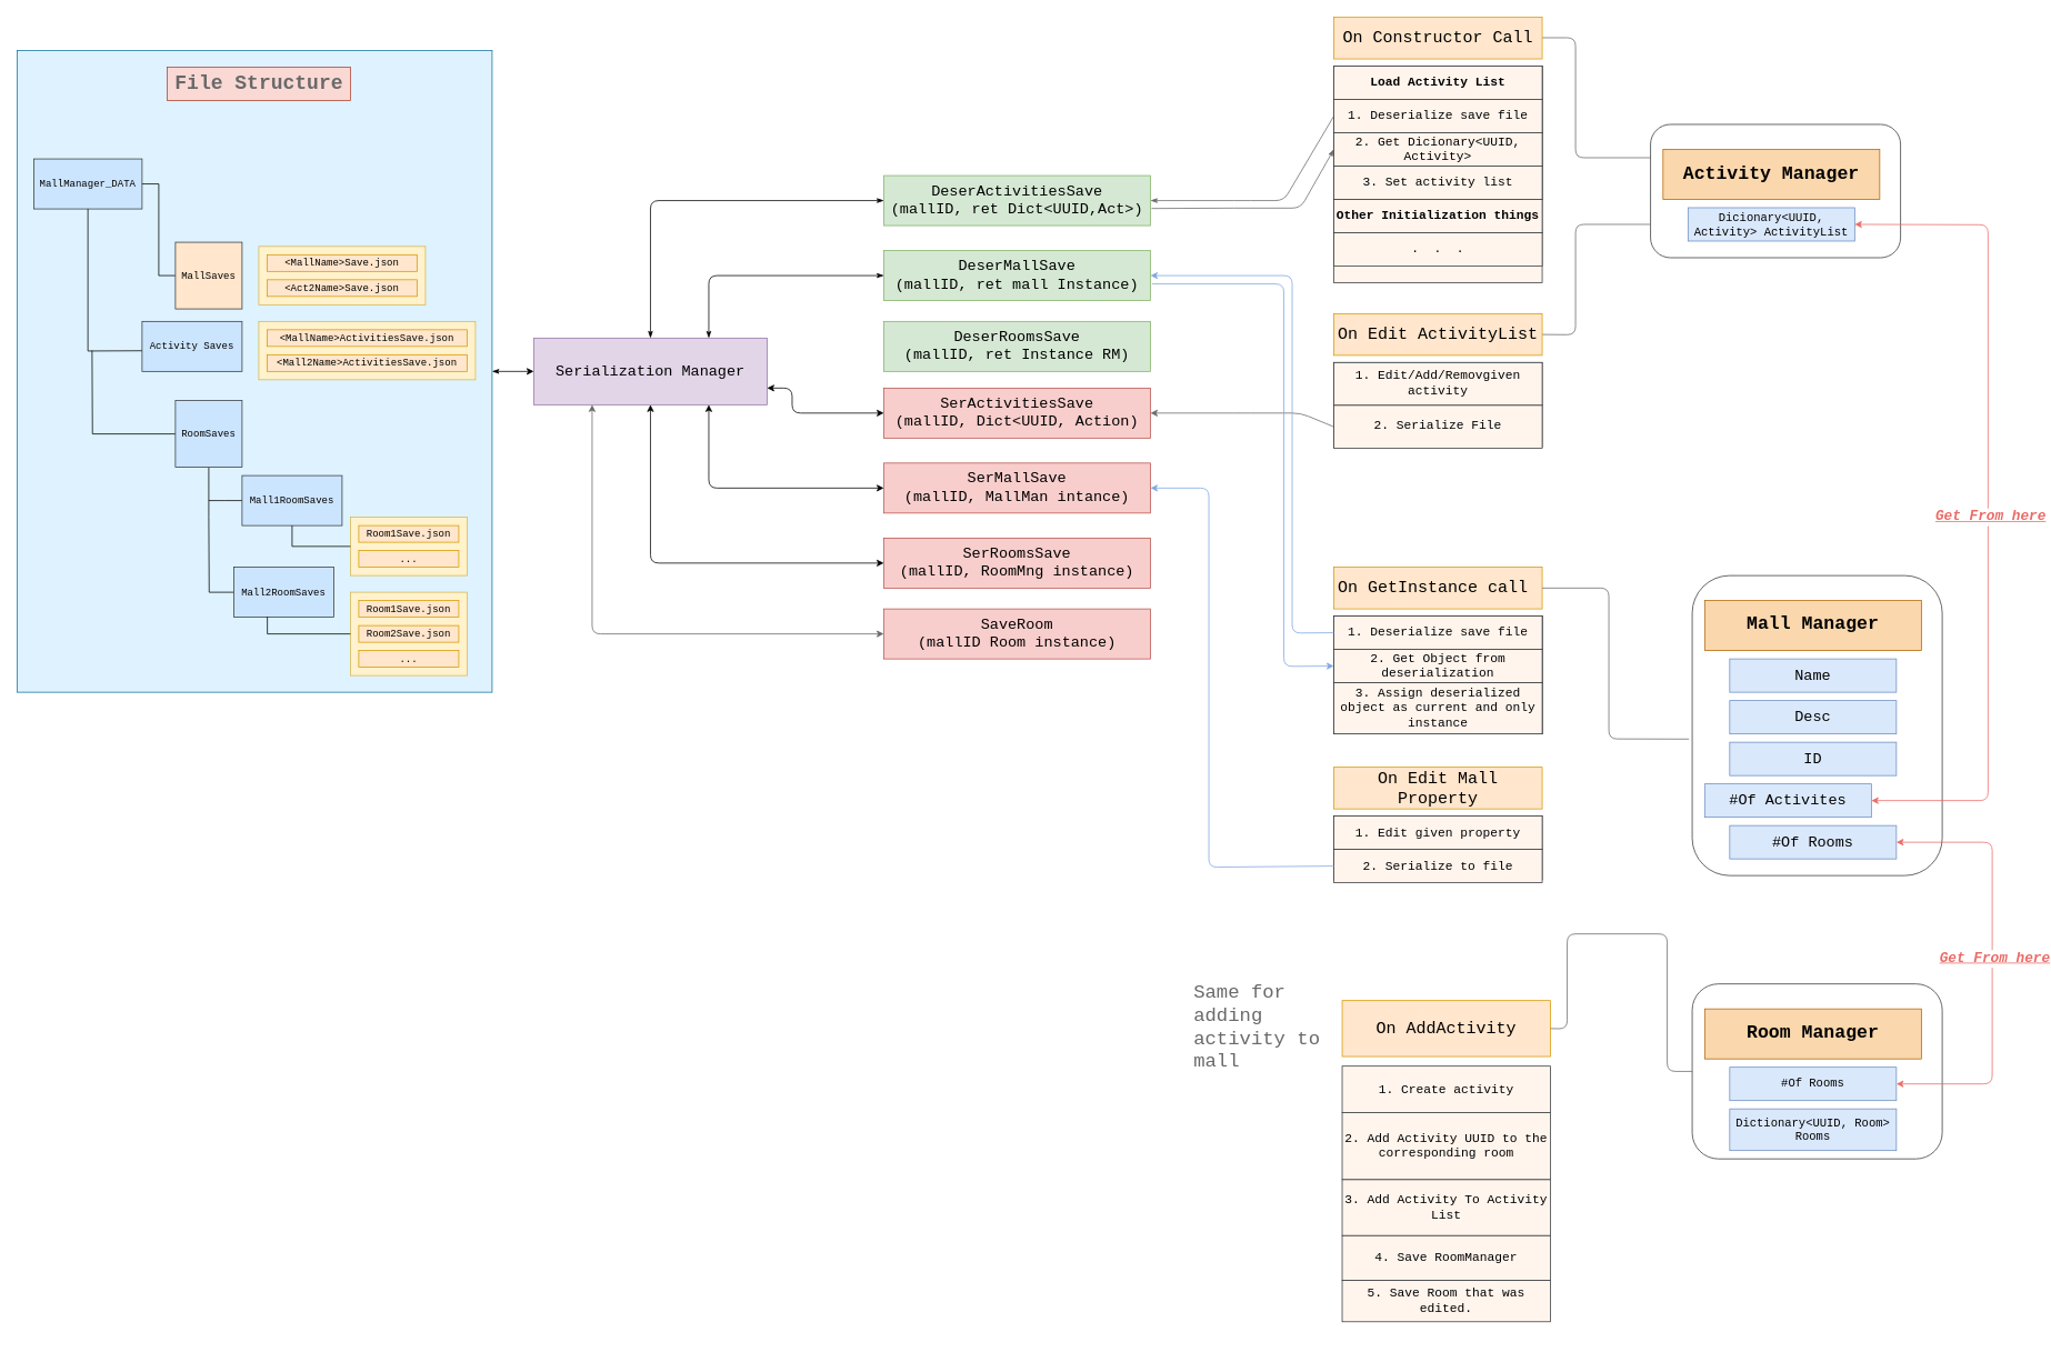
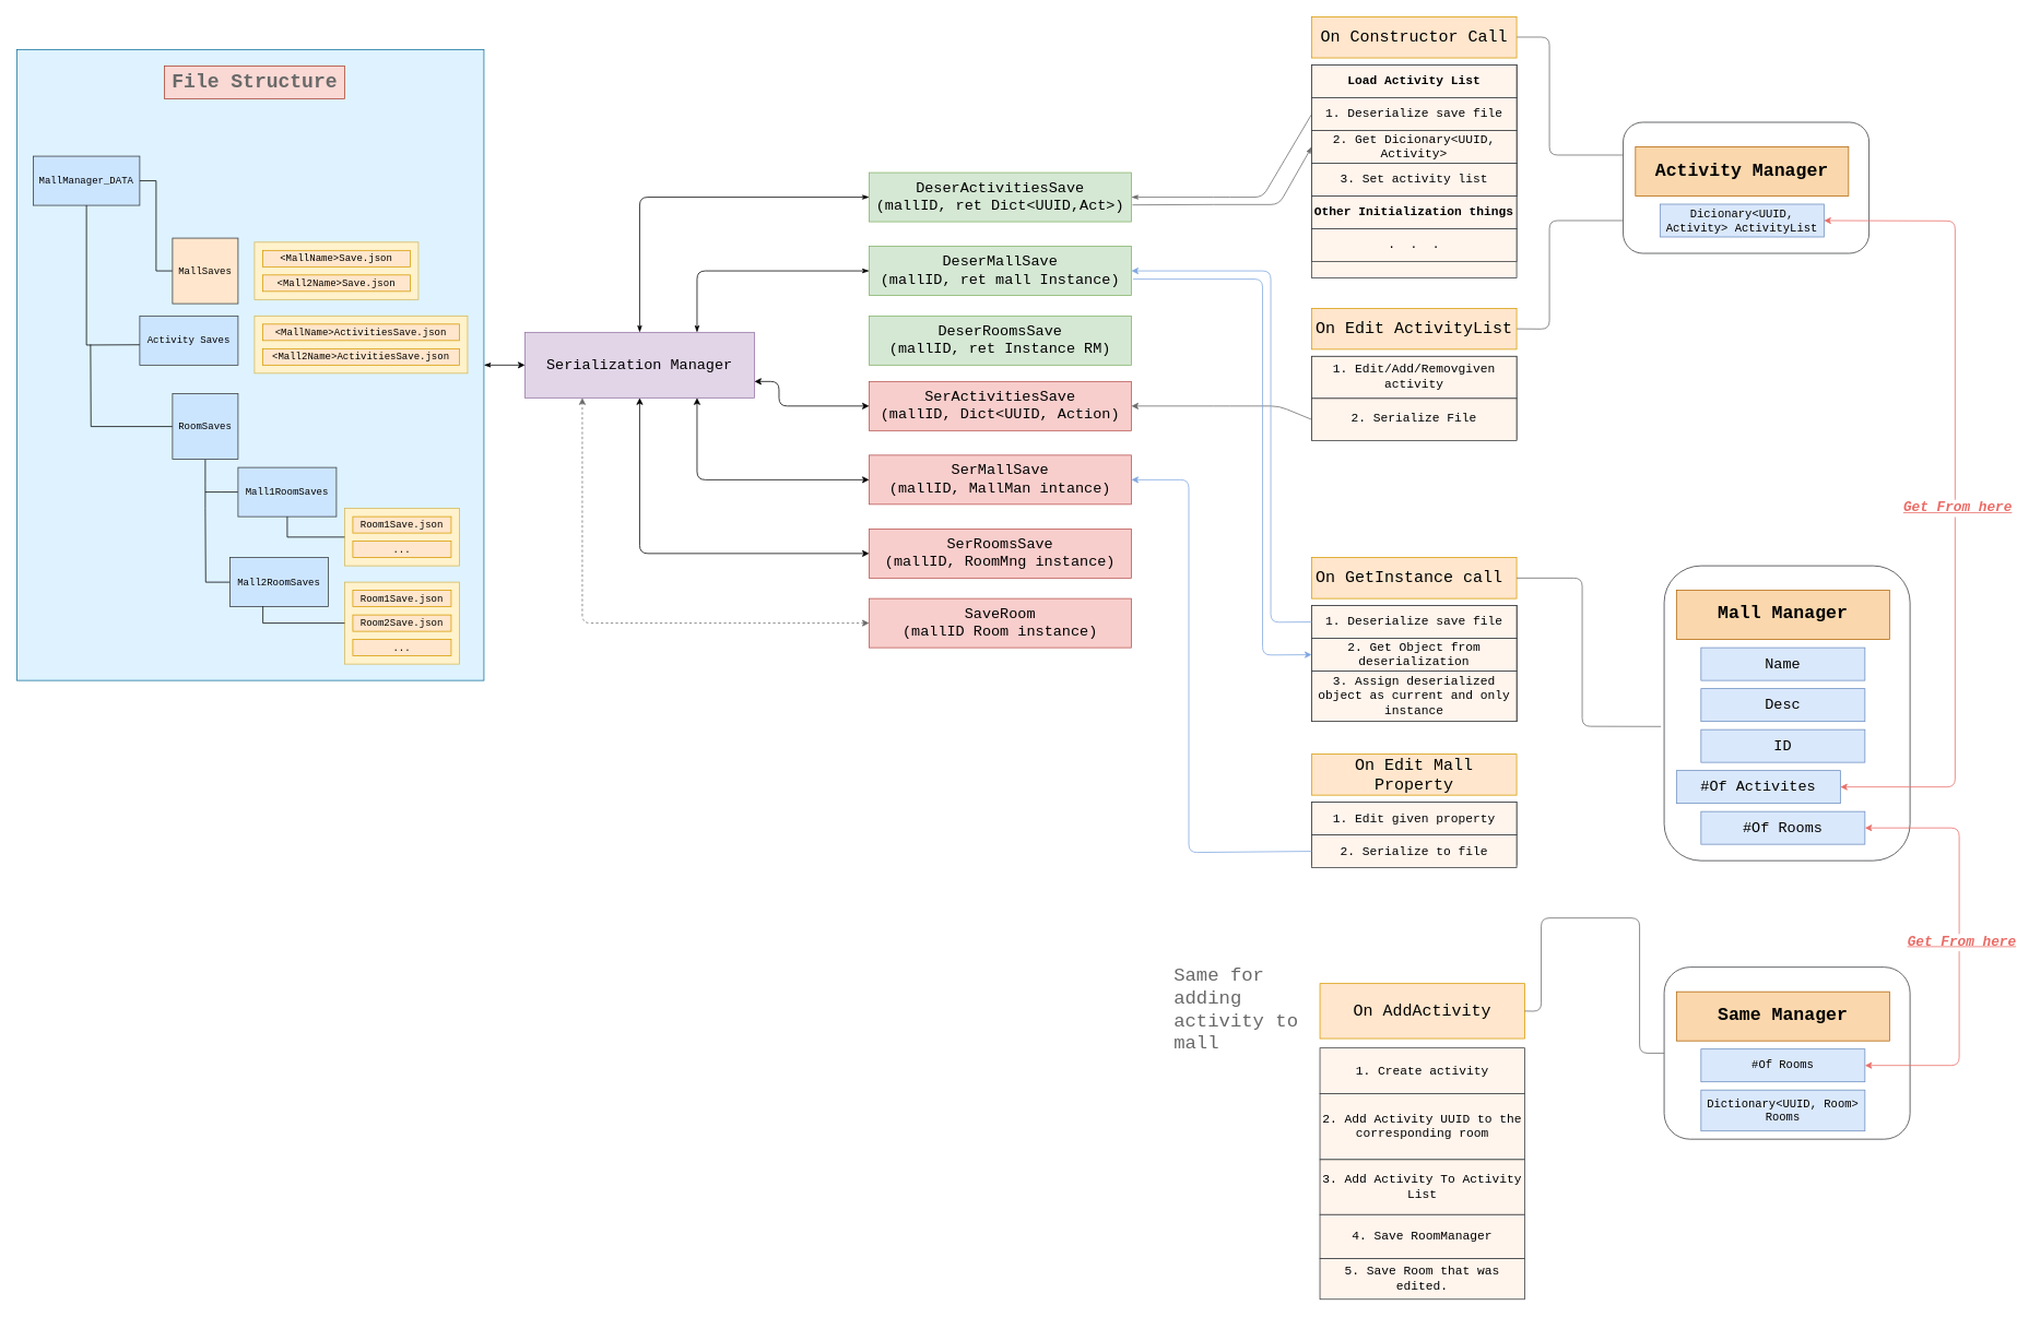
- <mxCell id="19" value="&lt;font face=&quot;Courier New&quot;&gt;&amp;lt;Act2Name&amp;gt;Save.json&lt;br&gt;&lt;/font&gt;" style="rounded=0;whiteSpace=wrap;html=1;fillColor=#ffe6cc;strokeColor=#d79b00;" parent="16" vertex="1"><mxGeometry x="10" y="40" width="180" height="20" as="geometry" /></mxCell>
+ <mxCell id="19" value="&lt;font face=&quot;Courier New&quot;&gt;&amp;lt;Mall2Name&amp;gt;Save.json&lt;br&gt;&lt;/font&gt;" style="rounded=0;whiteSpace=wrap;html=1;fillColor=#ffe6cc;strokeColor=#d79b00;" parent="16" vertex="1"><mxGeometry x="10" y="40" width="180" height="20" as="geometry" /></mxCell>
- <mxCell id="118" value="" style="endArrow=classic;startArrow=classic;html=1;strokeColor=#696969;fontFamily=Courier New;fontSize=23;fontColor=#FFB570;exitX=0;exitY=0.5;exitDx=0;exitDy=0;entryX=0.25;entryY=1;entryDx=0;entryDy=0;" parent="1" source="117" target="36" edge="1"><mxGeometry width="50" height="50" relative="1" as="geometry"><mxPoint x="910" y="730" as="sourcePoint" /><mxPoint x="960" y="680" as="targetPoint" /><Array as="points"><mxPoint x="710" y="760" /></Array></mxGeometry></mxCell>
+ <mxCell id="118" value="" style="endArrow=classic;startArrow=classic;html=1;strokeColor=#696969;fontFamily=Courier New;fontSize=23;fontColor=#FFB570;exitX=0;exitY=0.5;exitDx=0;exitDy=0;entryX=0.25;entryY=1;entryDx=0;entryDy=0;dashed=1;" parent="1" source="117" target="36" edge="1"><mxGeometry width="50" height="50" relative="1" as="geometry"><mxPoint x="910" y="730" as="sourcePoint" /><mxPoint x="960" y="680" as="targetPoint" /><Array as="points"><mxPoint x="710" y="760" /></Array></mxGeometry></mxCell>
- <mxCell id="70" value="&lt;font face=&quot;Courier New&quot; style=&quot;font-size: 22px&quot;&gt;&lt;b&gt;Room Manager&lt;/b&gt;&lt;/font&gt;" style="rounded=0;whiteSpace=wrap;html=1;strokeColor=#b46504;fillColor=#fad7ac;" parent="68" vertex="1"><mxGeometry x="15" y="30" width="260" height="60" as="geometry" /></mxCell>
+ <mxCell id="70" value="&lt;font face=&quot;Courier New&quot; style=&quot;font-size: 22px&quot;&gt;&lt;b&gt;Same Manager&lt;/b&gt;&lt;/font&gt;" style="rounded=0;whiteSpace=wrap;html=1;strokeColor=#b46504;fillColor=#fad7ac;" parent="68" vertex="1"><mxGeometry x="15" y="30" width="260" height="60" as="geometry" /></mxCell>
